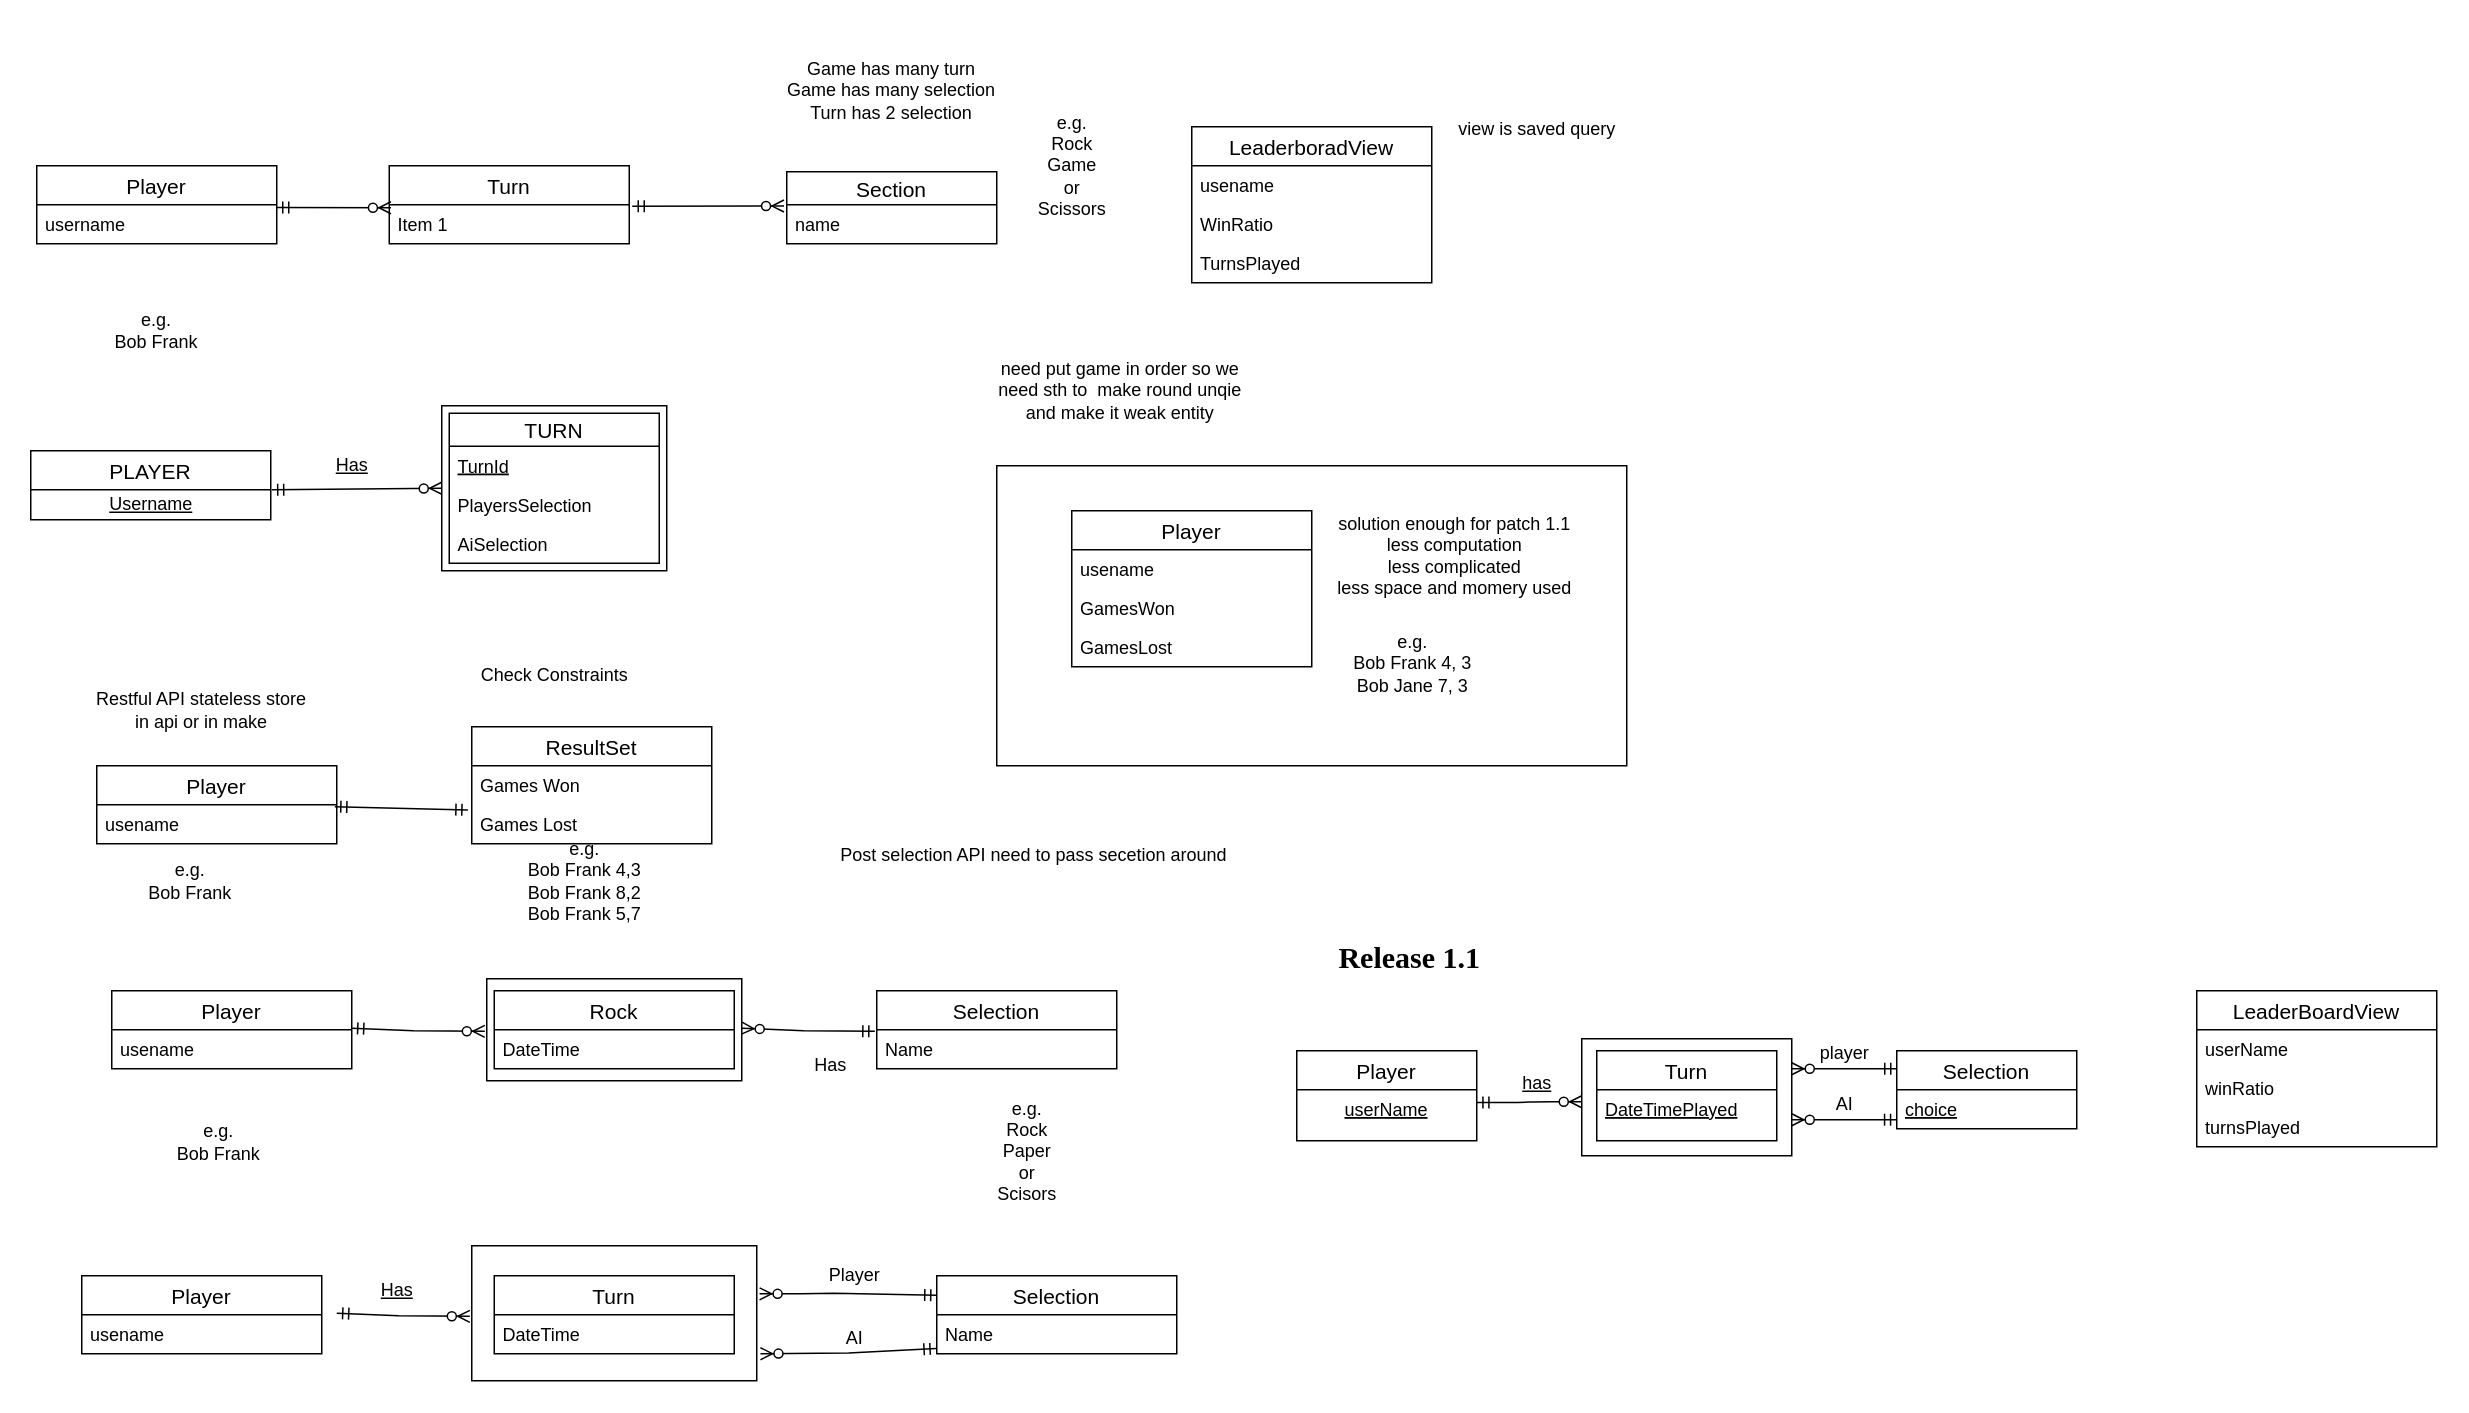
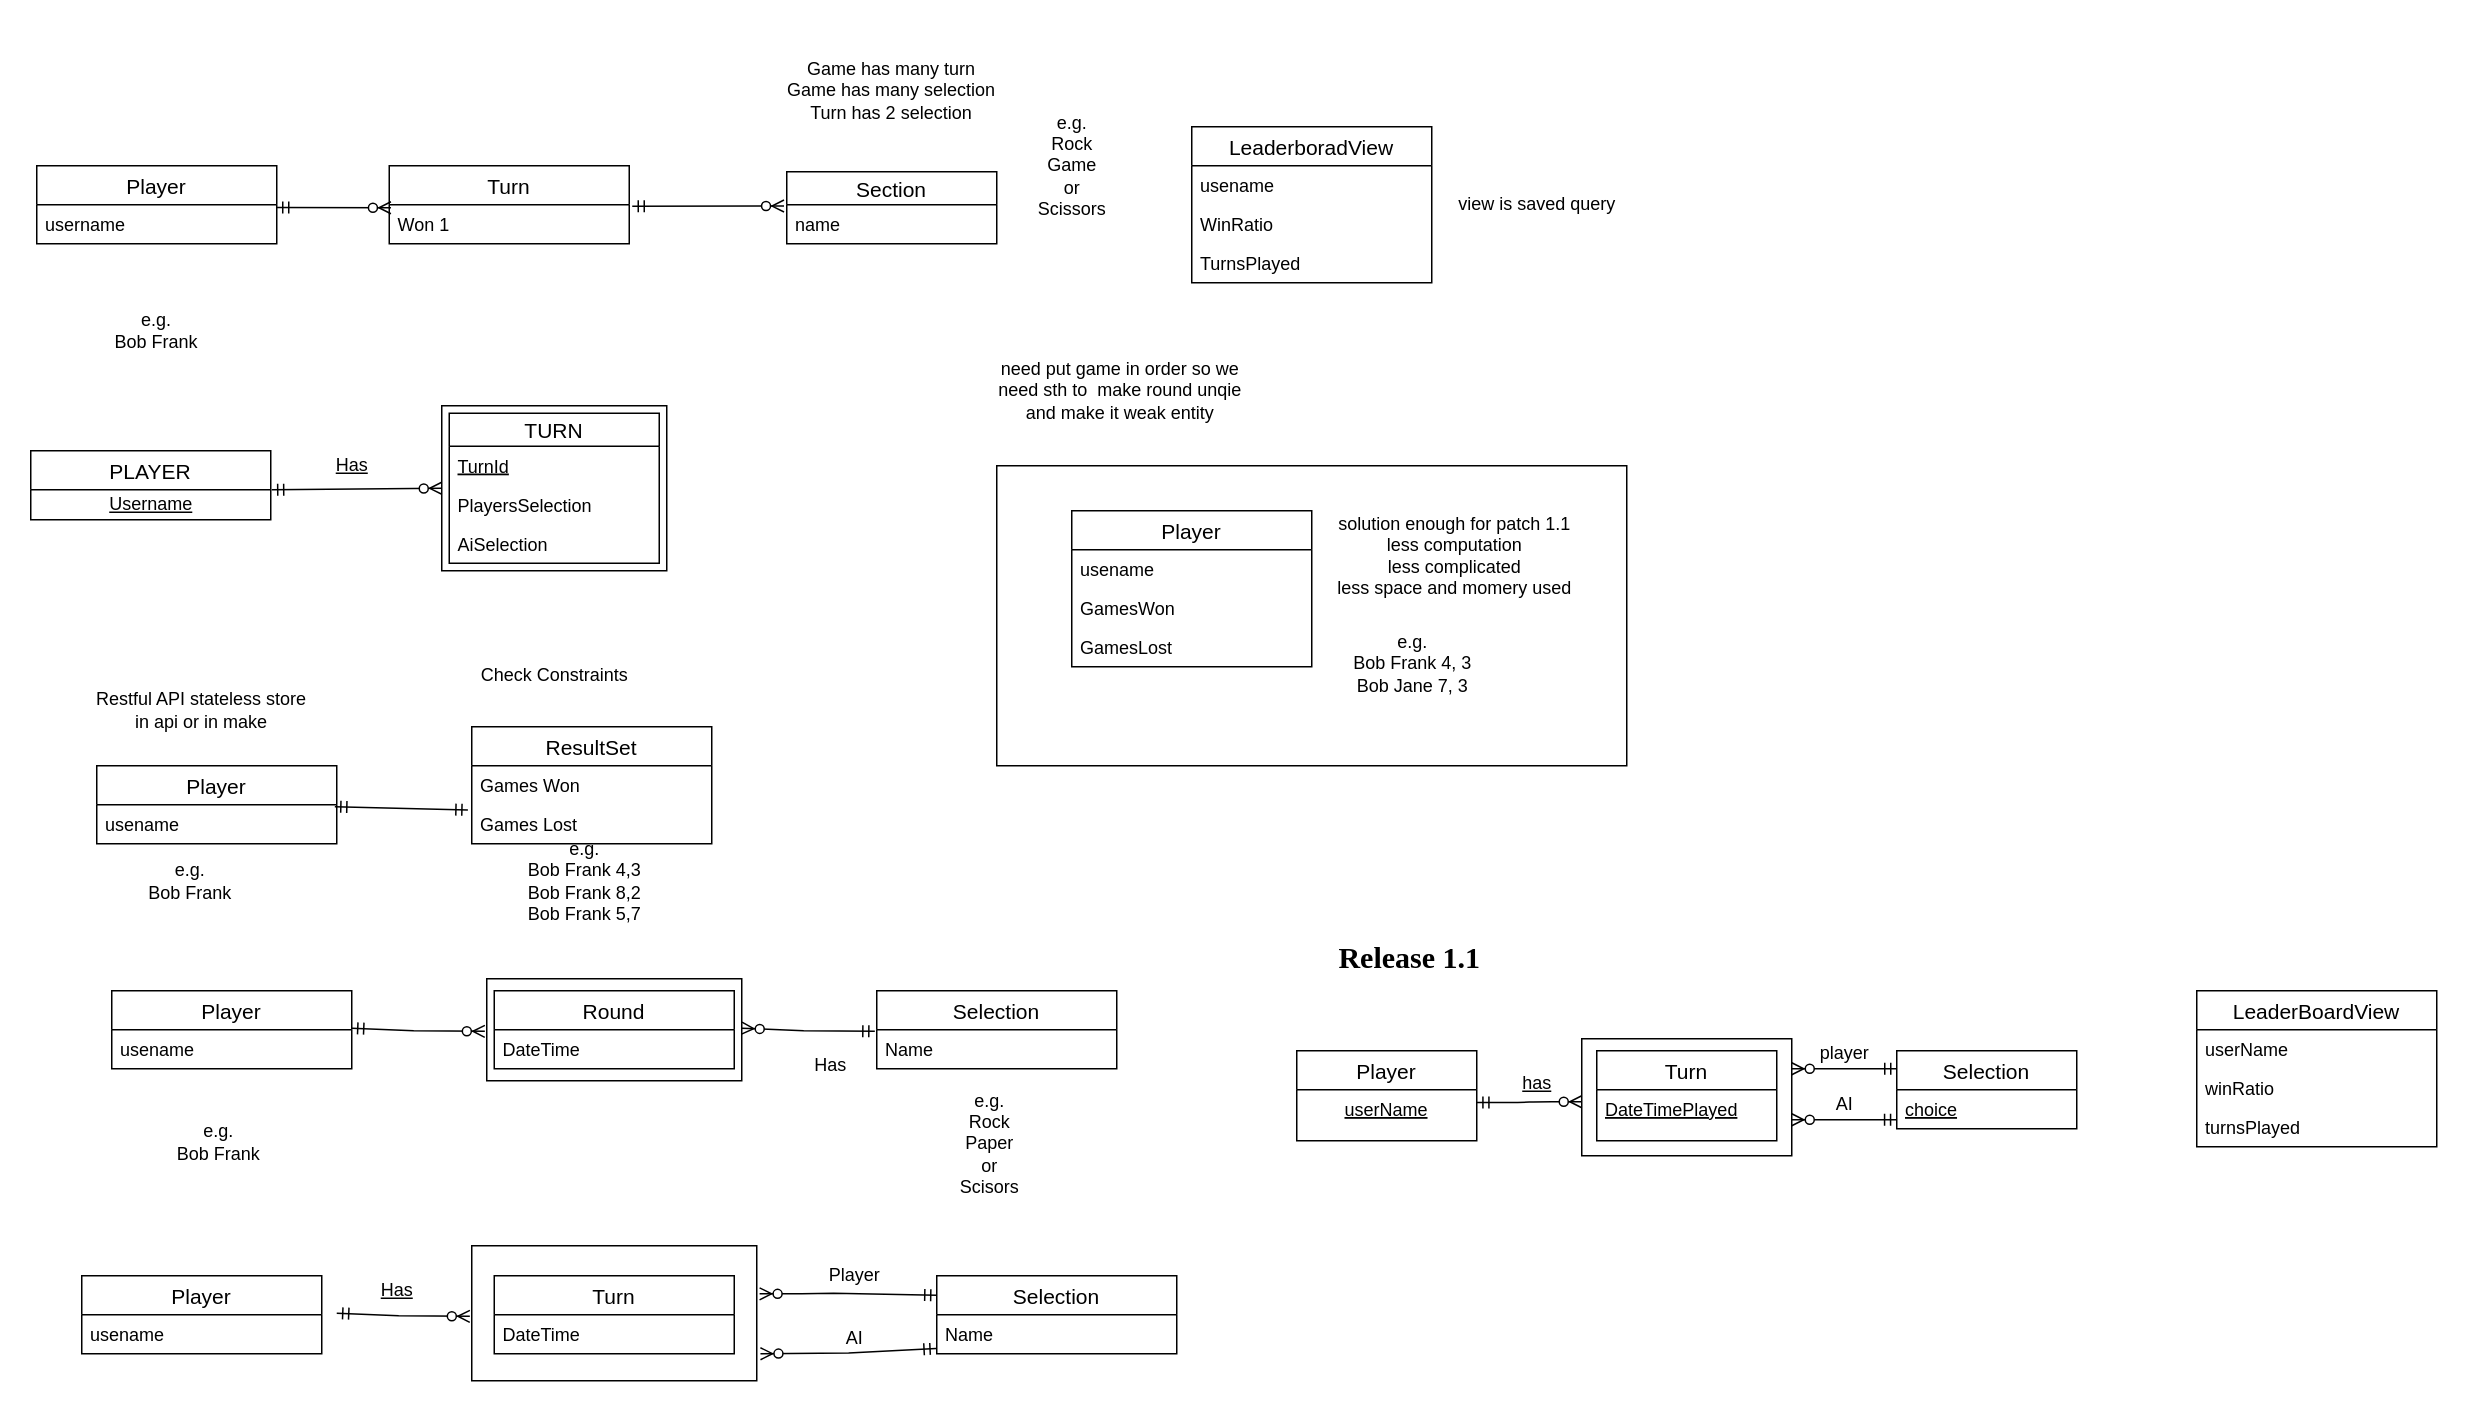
- <mxCell id="59" value="view is saved query" style="text;html=1;align=center;verticalAlign=middle;resizable=0;points=[];autosize=1;" parent="1" vertex="1"><mxGeometry x="964" y="76" width="120" height="20" as="geometry" /></mxCell>
+ <mxCell id="59" value="view is saved query" style="text;html=1;align=center;verticalAlign=middle;resizable=0;points=[];autosize=1;" parent="1" vertex="1"><mxGeometry x="964" y="126" width="120" height="20" as="geometry" /></mxCell>
- <mxCell id="23" value="Item 1" style="text;strokeColor=none;fillColor=none;spacingLeft=4;spacingRight=4;overflow=hidden;rotatable=0;points=[[0,0.5],[1,0.5]];portConstraint=eastwest;fontSize=12;" parent="22" vertex="1"><mxGeometry y="26" width="160" height="26" as="geometry" /></mxCell>
+ <mxCell id="23" value="Won 1" style="text;strokeColor=none;fillColor=none;spacingLeft=4;spacingRight=4;overflow=hidden;rotatable=0;points=[[0,0.5],[1,0.5]];portConstraint=eastwest;fontSize=12;" parent="22" vertex="1"><mxGeometry y="26" width="160" height="26" as="geometry" /></mxCell>
- <mxCell id="44" value="Post selection API need to pass secetion around" style="text;html=1;strokeColor=none;fillColor=none;align=center;verticalAlign=middle;whiteSpace=wrap;rounded=0;" parent="1" vertex="1"><mxGeometry x="534" y="560" width="310" height="20" as="geometry" /></mxCell>
- <mxCell id="52" value="Rock" style="swimlane;fontStyle=0;childLayout=stackLayout;horizontal=1;startSize=26;horizontalStack=0;resizeParent=1;resizeParentMax=0;resizeLast=0;collapsible=1;marginBottom=0;align=center;fontSize=14;" parent="1" vertex="1"><mxGeometry x="329" y="660" width="160" height="52" as="geometry" /></mxCell>
+ <mxCell id="52" value="Round" style="swimlane;fontStyle=0;childLayout=stackLayout;horizontal=1;startSize=26;horizontalStack=0;resizeParent=1;resizeParentMax=0;resizeLast=0;collapsible=1;marginBottom=0;align=center;fontSize=14;" parent="1" vertex="1"><mxGeometry x="329" y="660" width="160" height="52" as="geometry" /></mxCell>
- <mxCell id="49" value="e.g.&lt;br&gt;Rock&lt;br&gt;Paper&lt;br&gt;or&lt;br&gt;Scisors&lt;br&gt;" style="text;html=1;align=center;verticalAlign=middle;resizable=0;points=[];autosize=1;" parent="1" vertex="1"><mxGeometry x="659" y="727" width="50" height="80" as="geometry" /></mxCell>
+ <mxCell id="49" value="e.g.&lt;br&gt;Rock&lt;br&gt;Paper&lt;br&gt;or&lt;br&gt;Scisors&lt;br&gt;" style="text;html=1;align=center;verticalAlign=middle;resizable=0;points=[];autosize=1;" parent="1" vertex="1"><mxGeometry x="634" y="722" width="50" height="80" as="geometry" /></mxCell>
